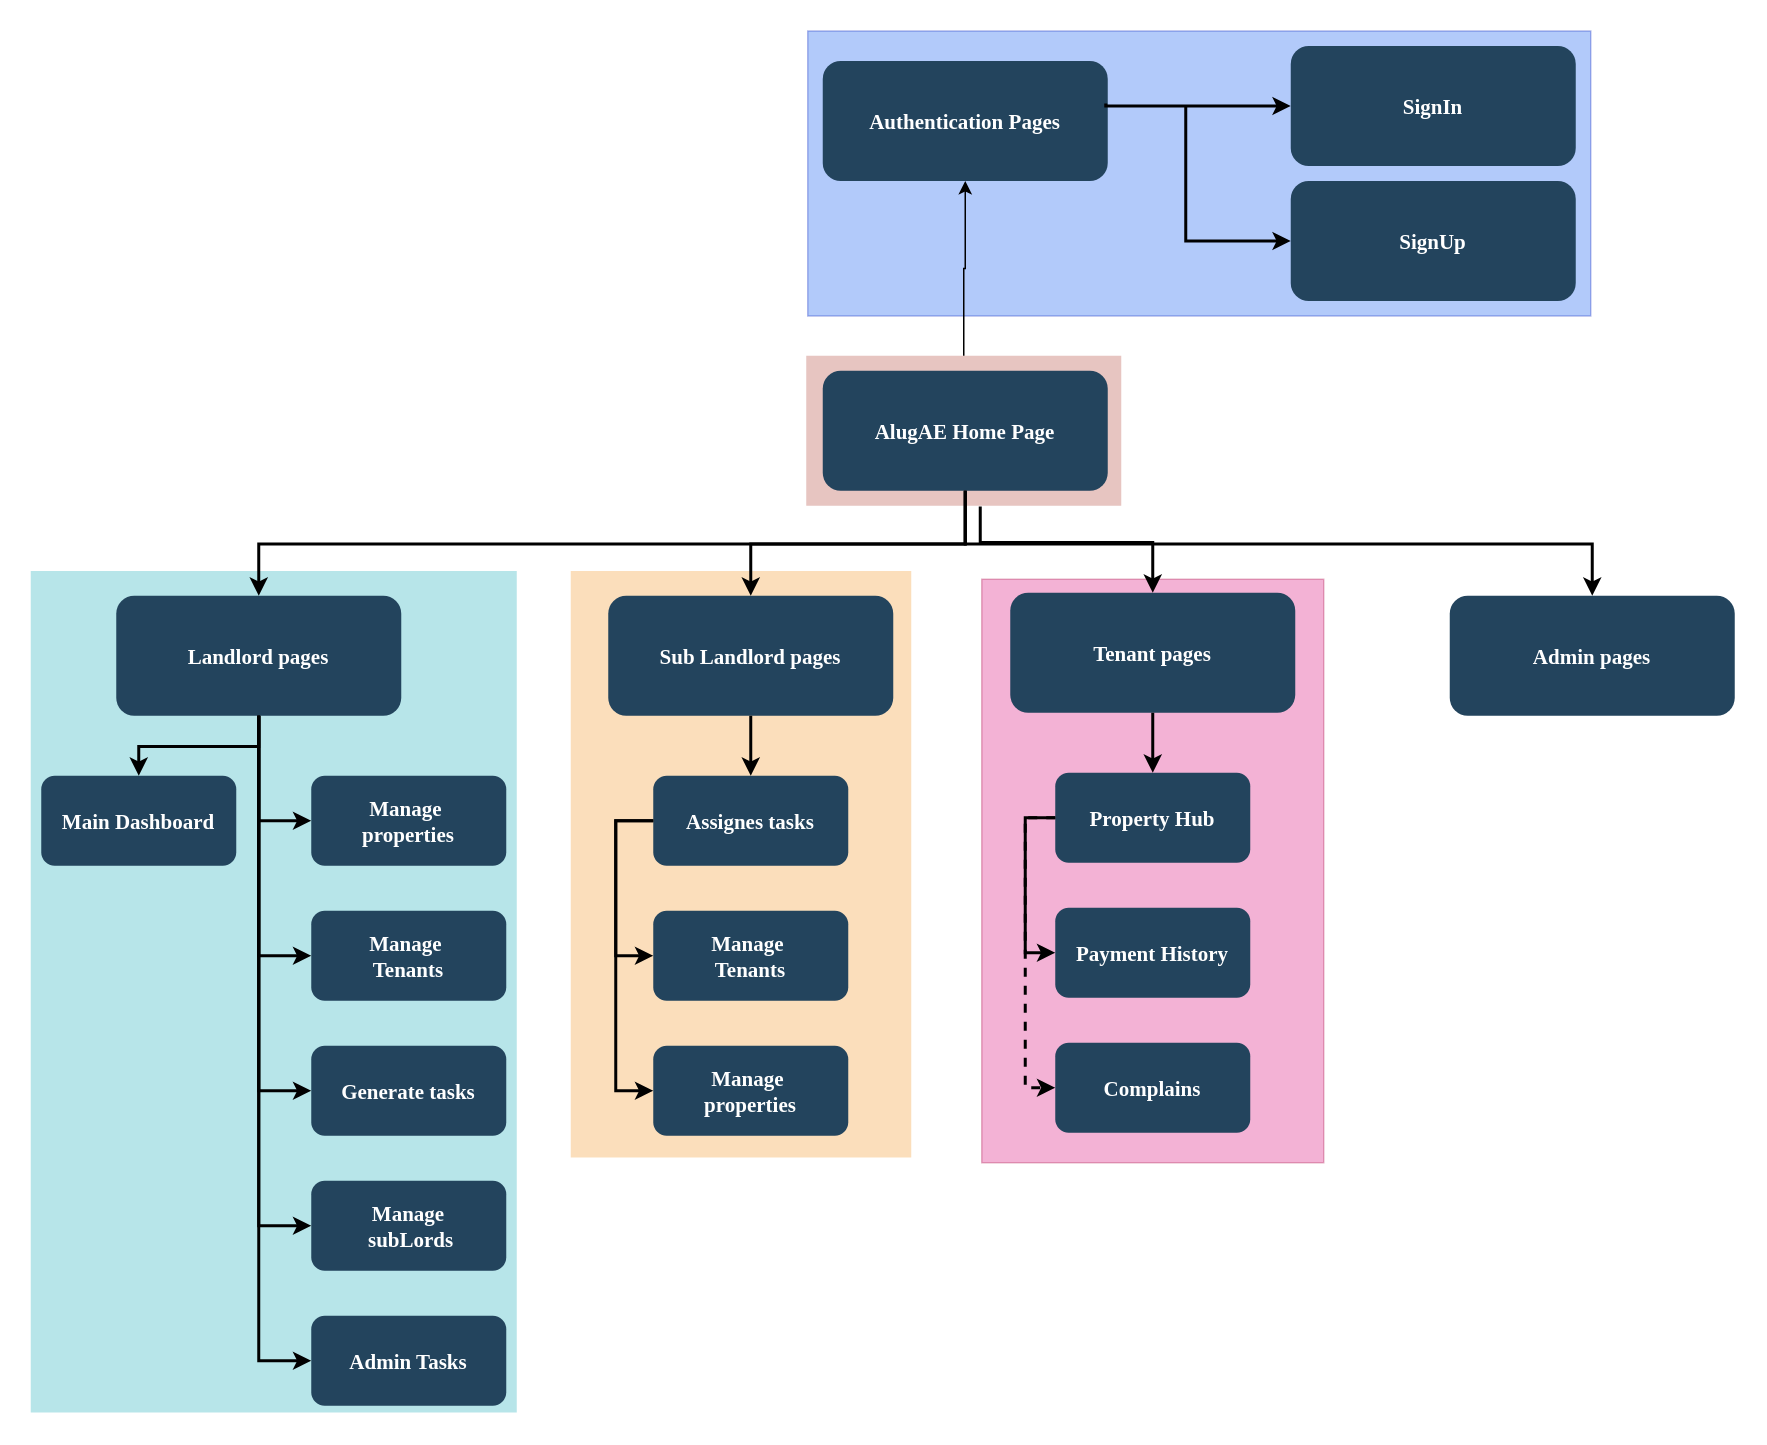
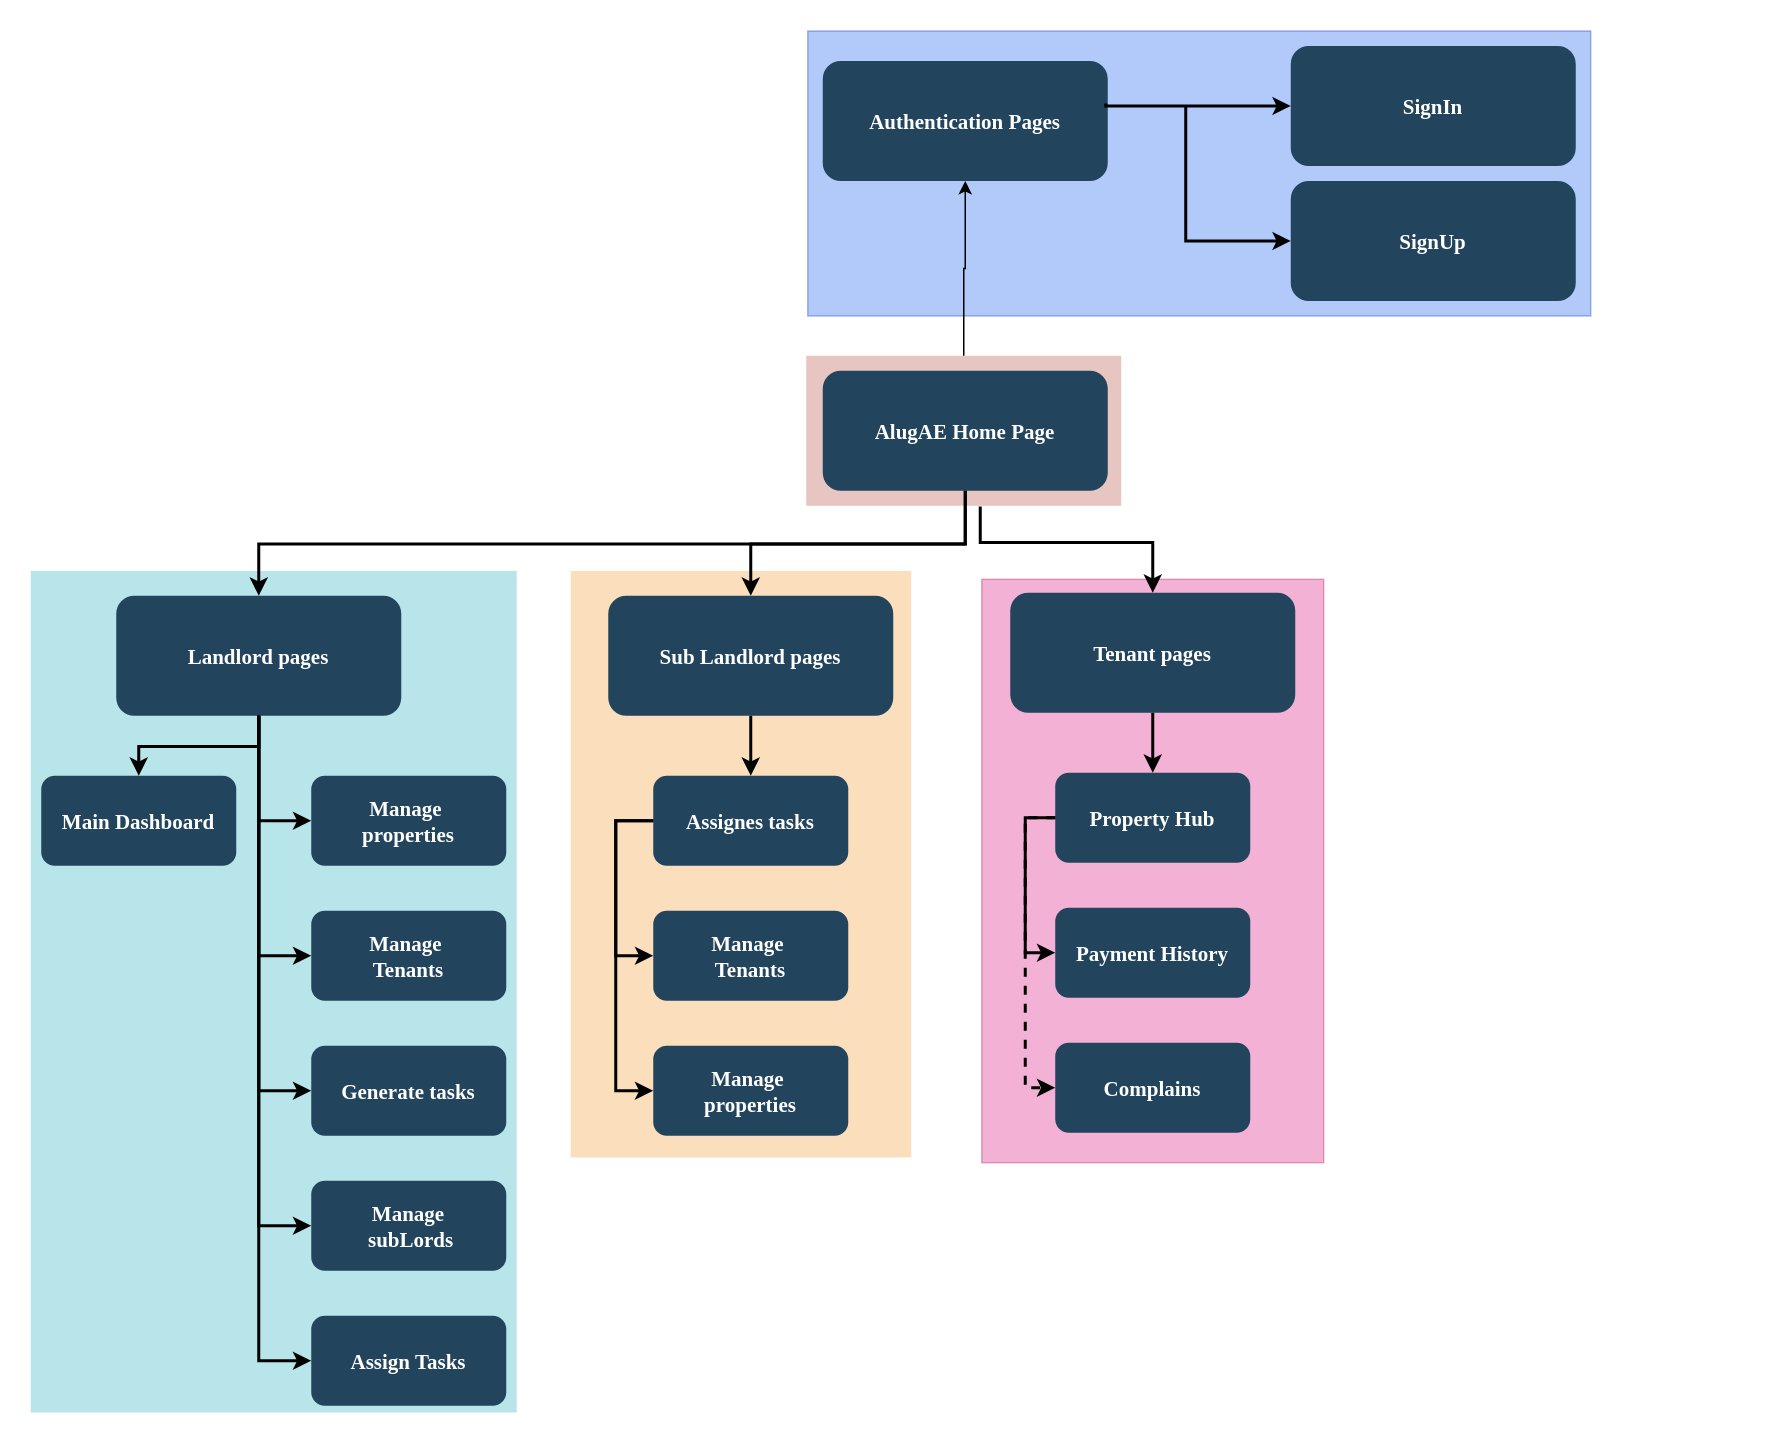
- <mxCell id="10" value="" style="edgeStyle=elbowEdgeStyle;elbow=vertical;strokeWidth=2;rounded=0" parent="1" source="8" target="9" edge="1"><mxGeometry x="337" y="215.5" width="100" height="100" as="geometry"><mxPoint x="127" y="376.5" as="sourcePoint" /><mxPoint x="227" y="276.5" as="targetPoint" /></mxGeometry></mxCell>
- <mxCell id="9" value="Admin pages" style="rounded=1;fillColor=#23445D;gradientColor=none;strokeColor=none;fontColor=#FFFFFF;fontStyle=1;fontFamily=Tahoma;fontSize=14" parent="1" vertex="1"><mxGeometry x="966" y="396.5" width="190" height="80" as="geometry" /></mxCell>
- <mxCell id="19" value="Admin Tasks" style="rounded=1;fillColor=#23445D;gradientColor=none;strokeColor=none;fontColor=#FFFFFF;fontStyle=1;fontFamily=Tahoma;fontSize=14" parent="1" vertex="1"><mxGeometry x="207" y="876.5" width="130" height="60" as="geometry" /></mxCell>
+ <mxCell id="19" value="Assign Tasks" style="rounded=1;fillColor=#23445D;gradientColor=none;strokeColor=none;fontColor=#FFFFFF;fontStyle=1;fontFamily=Tahoma;fontSize=14" parent="1" vertex="1"><mxGeometry x="207" y="876.5" width="130" height="60" as="geometry" /></mxCell>
